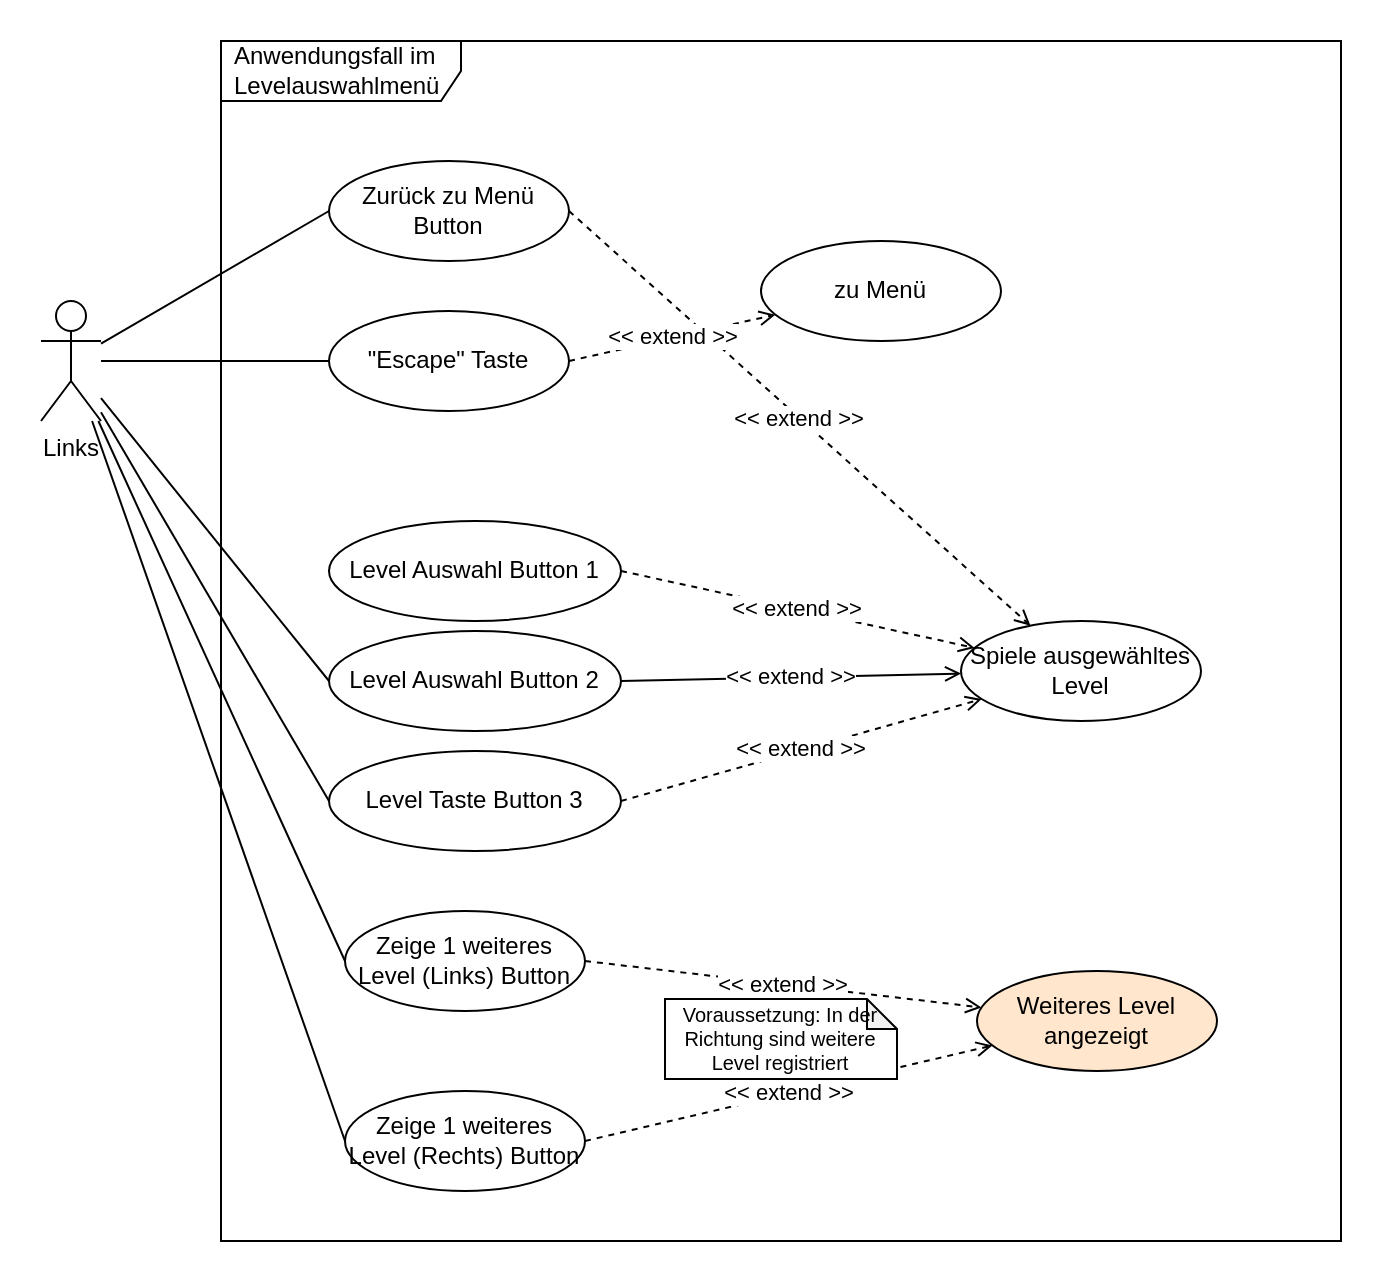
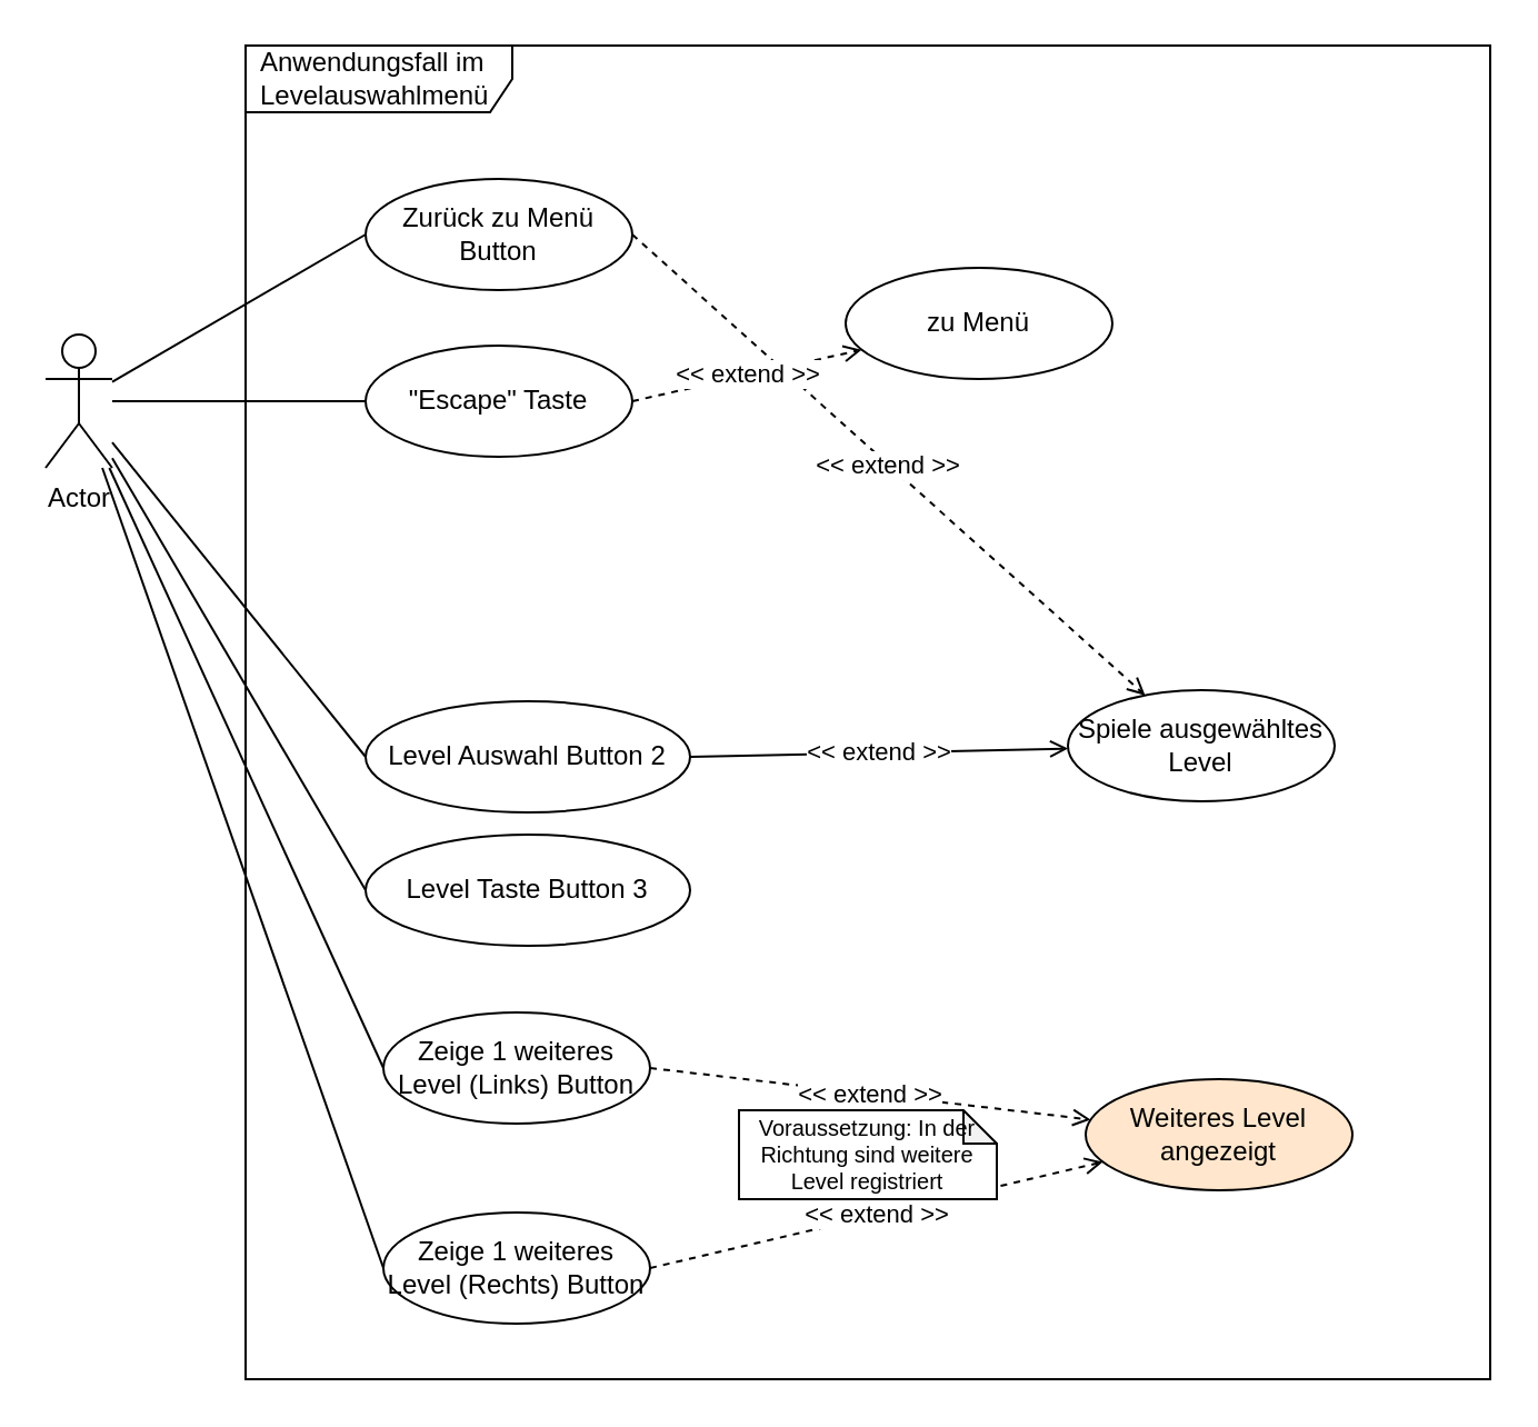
- <mxCell id="2" value="Links" style="shape=umlActor;verticalLabelPosition=bottom;verticalAlign=top;html=1;outlineConnect=0;" vertex="1" parent="1"><mxGeometry x="20" y="150" width="30" height="60" as="geometry" /></mxCell>
+ <mxCell id="2" value="Actor" style="shape=umlActor;verticalLabelPosition=bottom;verticalAlign=top;html=1;outlineConnect=0;" vertex="1" parent="1"><mxGeometry x="20" y="150" width="30" height="60" as="geometry" /></mxCell>
- <mxCell id="13" value="Level Auswahl Button 1" style="ellipse;whiteSpace=wrap;html=1;" vertex="1" parent="1"><mxGeometry x="164" y="260" width="146" height="50" as="geometry" /></mxCell>
- <mxCell id="17" value="&amp;lt;&amp;lt; extend &amp;gt;&amp;gt;" style="endArrow=open;dashed=1;html=1;rounded=0;endFill=0;exitX=1;exitY=0.5;exitDx=0;exitDy=0;" edge="1" parent="1" source="13" target="14"><mxGeometry width="50" height="50" relative="1" as="geometry"><mxPoint x="320" y="350" as="sourcePoint" /><mxPoint x="490.081" y="346.303" as="targetPoint" /></mxGeometry></mxCell>
- <mxCell id="15" value="&amp;lt;&amp;lt; extend &amp;gt;&amp;gt;" style="endArrow=open;dashed=1;html=1;rounded=0;endFill=0;exitX=1;exitY=0.5;exitDx=0;exitDy=0;" edge="1" parent="1" source="11" target="14"><mxGeometry width="50" height="50" relative="1" as="geometry"><mxPoint x="294" y="490" as="sourcePoint" /><mxPoint x="492.241" y="513.231" as="targetPoint" /></mxGeometry></mxCell>
